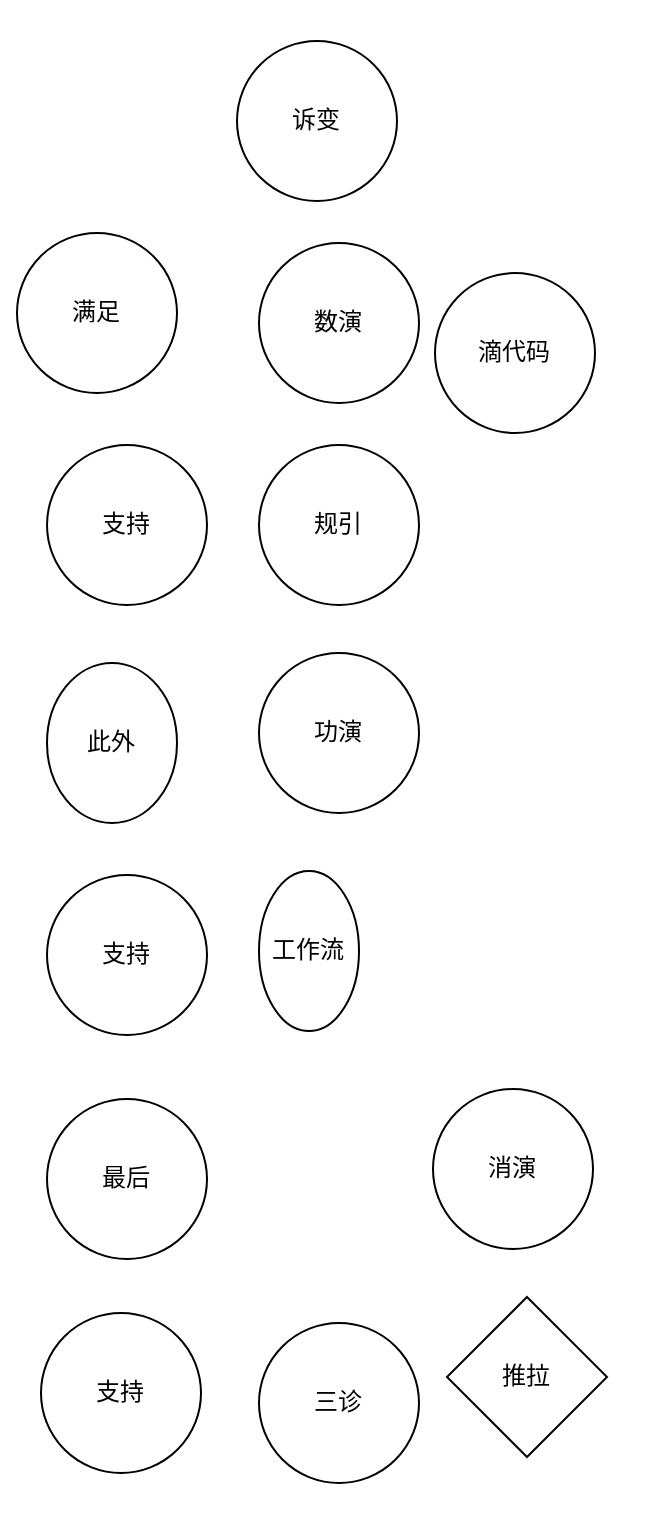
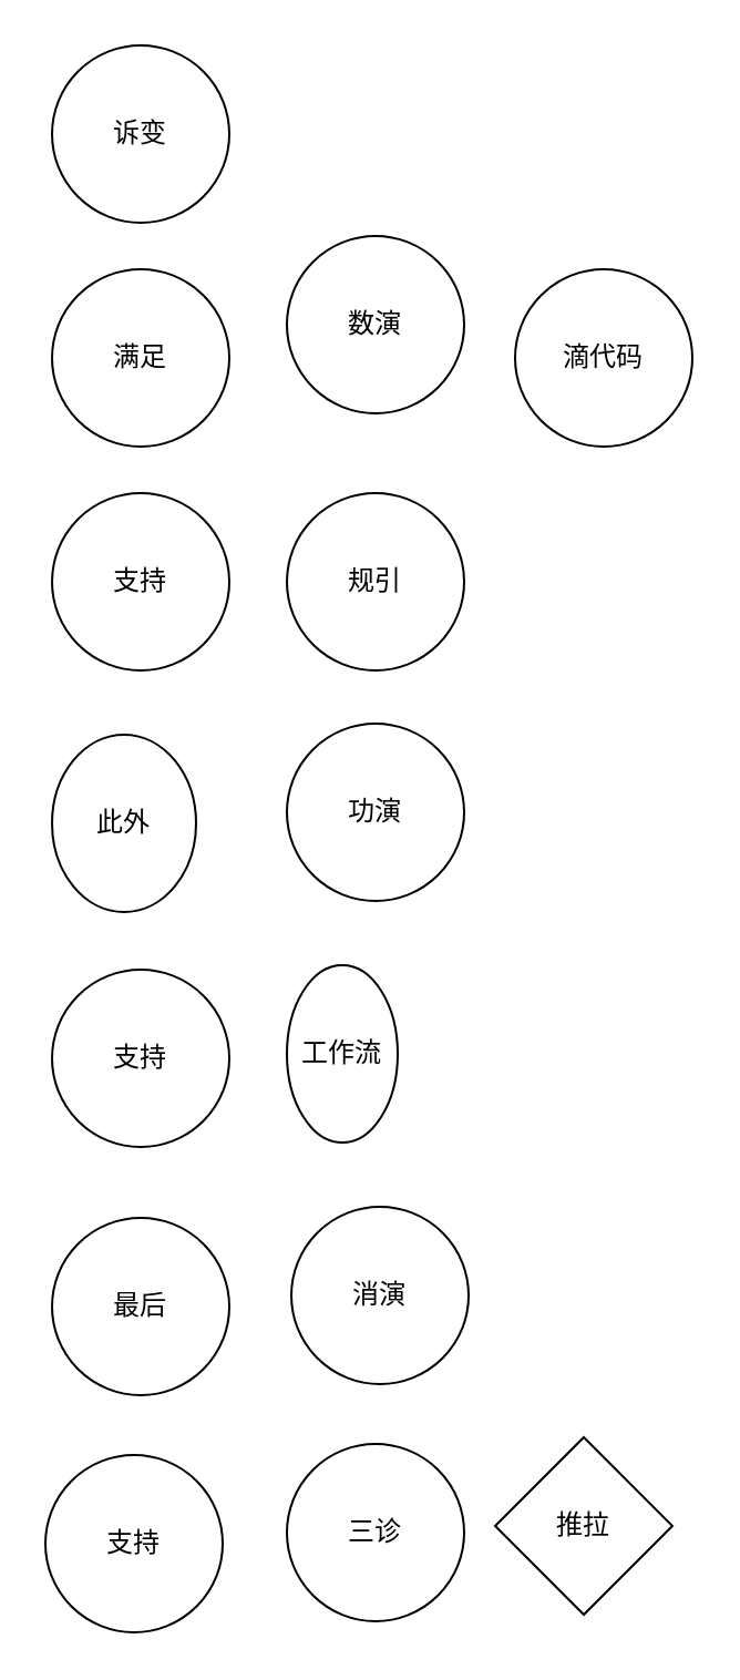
- <mxCell id="2" value="诉变" style="ellipse;whiteSpace=wrap;html=1;" vertex="1" parent="1"><mxGeometry x="118" y="20" width="80" height="80" as="geometry" /></mxCell>
+ <mxCell id="2" value="诉变" style="ellipse;whiteSpace=wrap;html=1;" vertex="1" parent="1"><mxGeometry x="23" y="20" width="80" height="80" as="geometry" /></mxCell>
- <mxCell id="3" value="满足" style="ellipse;whiteSpace=wrap;html=1;" vertex="1" parent="1"><mxGeometry x="8" y="116" width="80" height="80" as="geometry" /></mxCell>
+ <mxCell id="3" value="满足" style="ellipse;whiteSpace=wrap;html=1;" vertex="1" parent="1"><mxGeometry x="23" y="121" width="80" height="80" as="geometry" /></mxCell>
- <mxCell id="4" value="数演" style="ellipse;whiteSpace=wrap;html=1;" vertex="1" parent="1"><mxGeometry x="129" y="121" width="80" height="80" as="geometry" /></mxCell>
+ <mxCell id="4" value="数演" style="ellipse;whiteSpace=wrap;html=1;" vertex="1" parent="1"><mxGeometry x="129" y="106" width="80" height="80" as="geometry" /></mxCell>
- <mxCell id="7" value="滴代码" style="ellipse;whiteSpace=wrap;html=1;" vertex="1" parent="1"><mxGeometry x="217" y="136" width="80" height="80" as="geometry" /></mxCell>
+ <mxCell id="7" value="滴代码" style="ellipse;whiteSpace=wrap;html=1;" vertex="1" parent="1"><mxGeometry x="232" y="121" width="80" height="80" as="geometry" /></mxCell>
- <mxCell id="12" value="消演" style="ellipse;whiteSpace=wrap;html=1;" vertex="1" parent="1"><mxGeometry x="216" y="544" width="80" height="80" as="geometry" /></mxCell>
+ <mxCell id="12" value="消演" style="ellipse;whiteSpace=wrap;html=1;" vertex="1" parent="1"><mxGeometry x="131" y="544" width="80" height="80" as="geometry" /></mxCell>
- <mxCell id="15" value="三诊" style="ellipse;whiteSpace=wrap;html=1;" vertex="1" parent="1"><mxGeometry x="129" y="661" width="80" height="80" as="geometry" /></mxCell>
+ <mxCell id="15" value="三诊" style="ellipse;whiteSpace=wrap;html=1;" vertex="1" parent="1"><mxGeometry x="129" y="651" width="80" height="80" as="geometry" /></mxCell>
